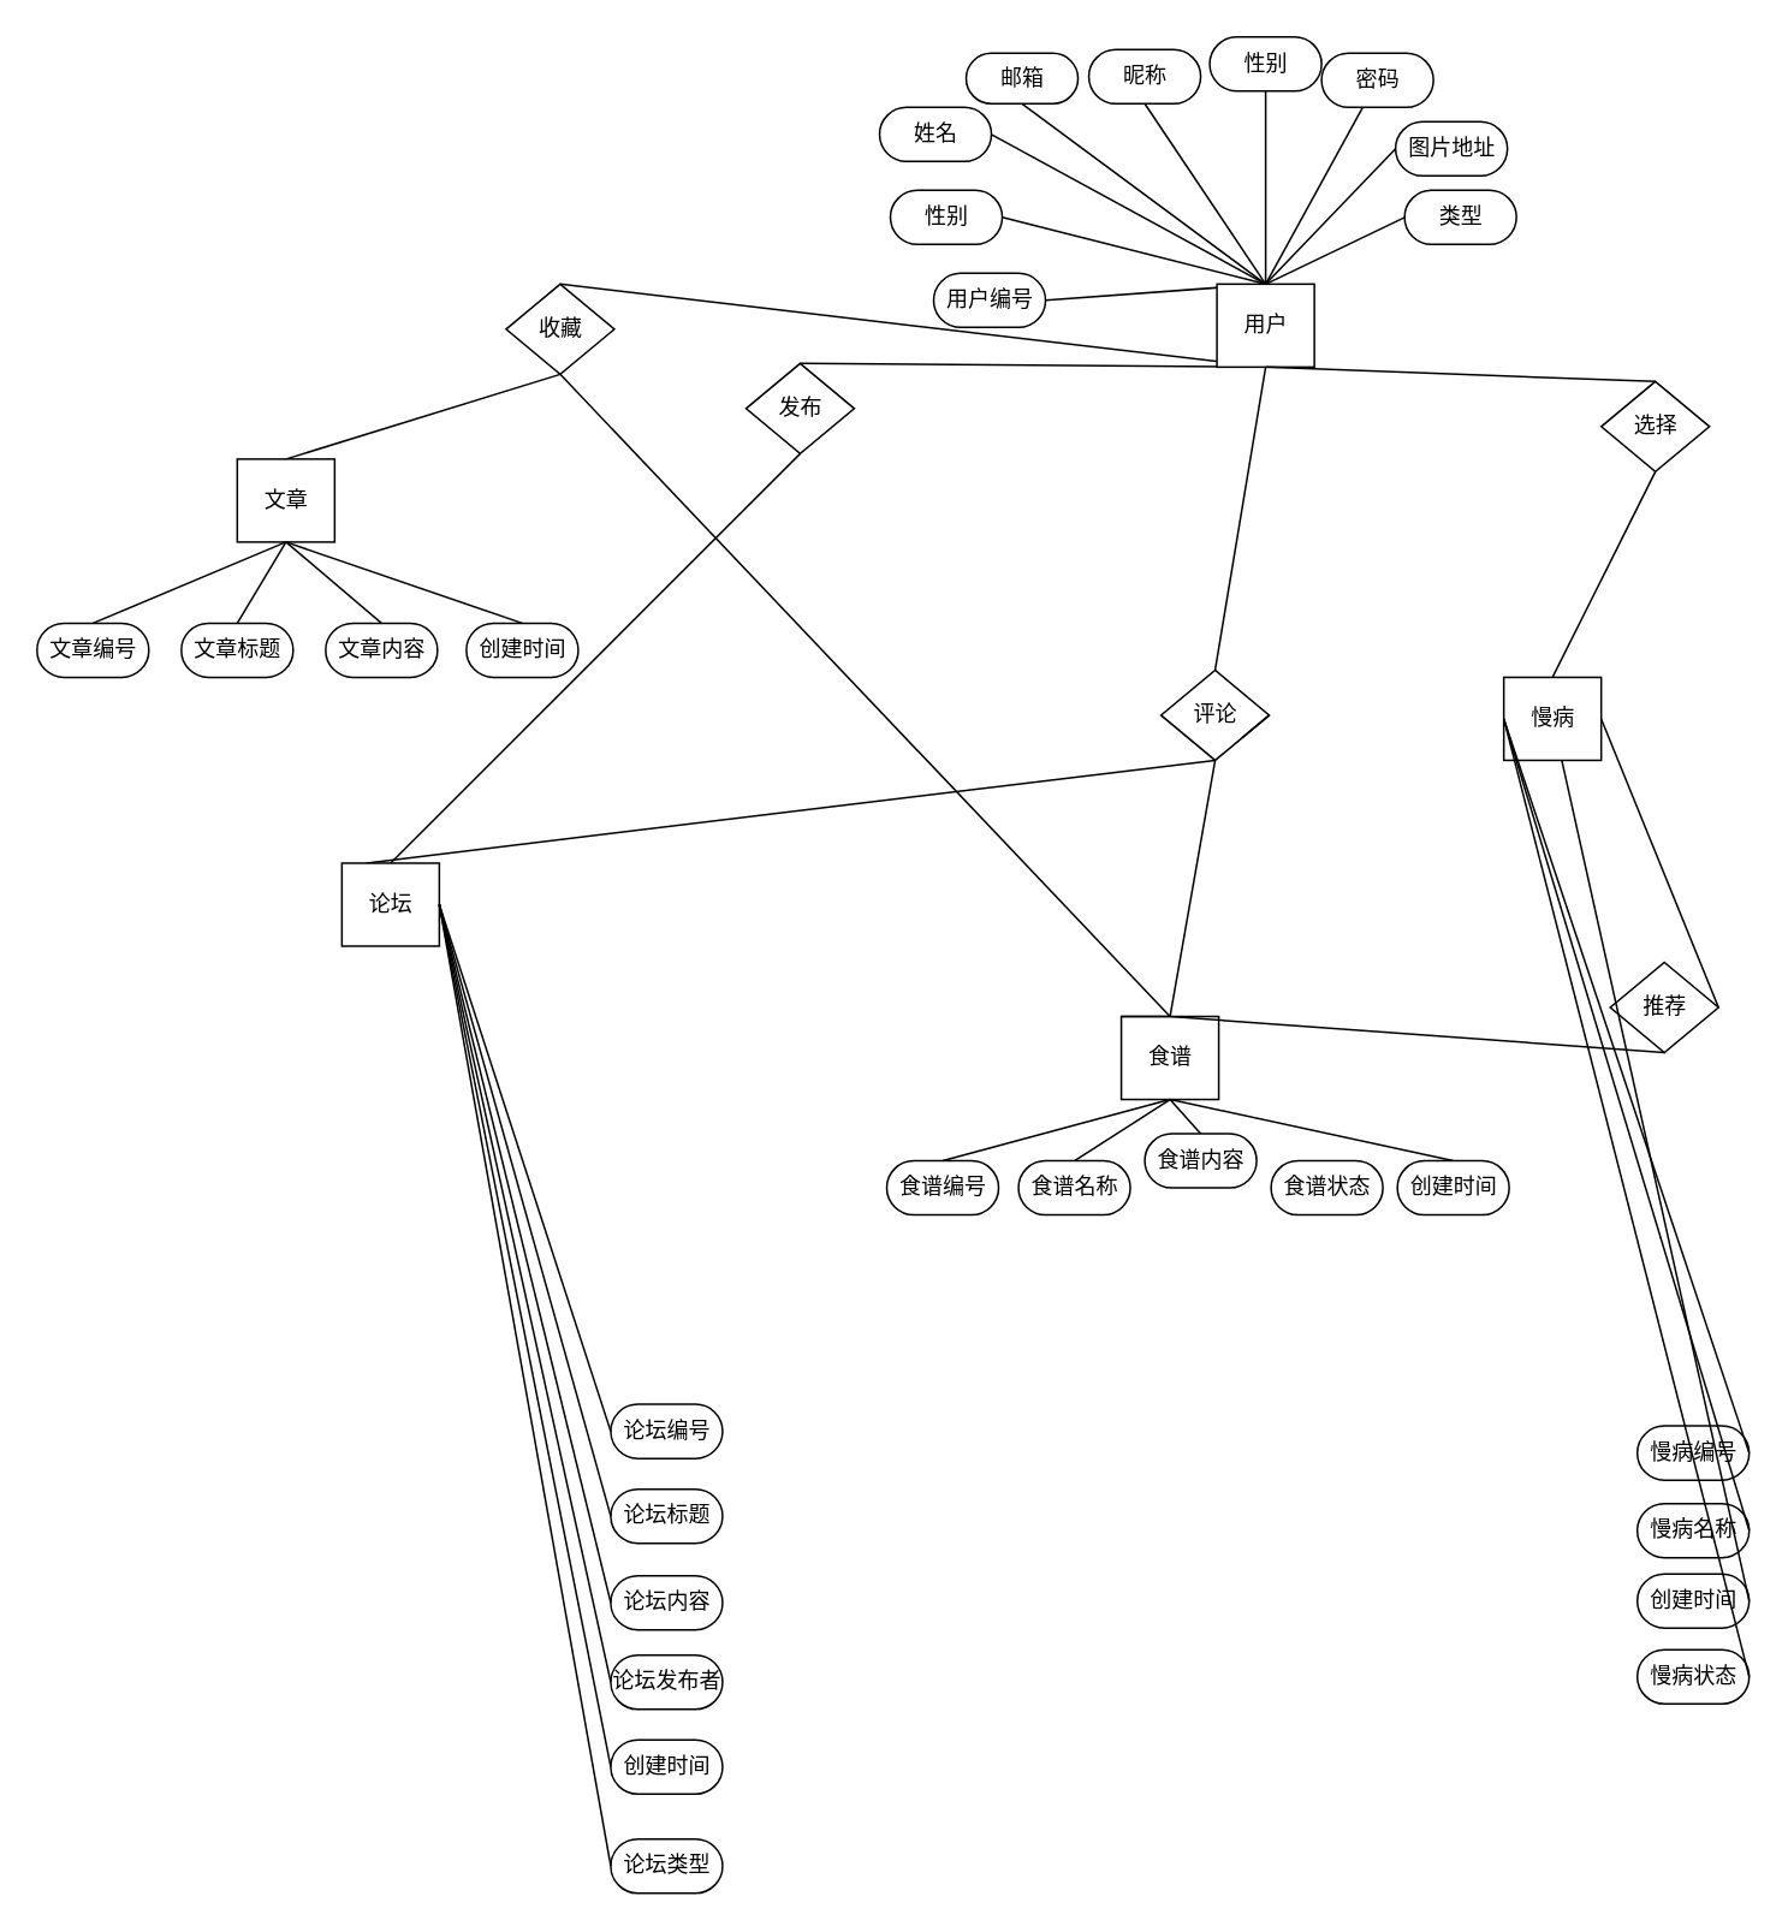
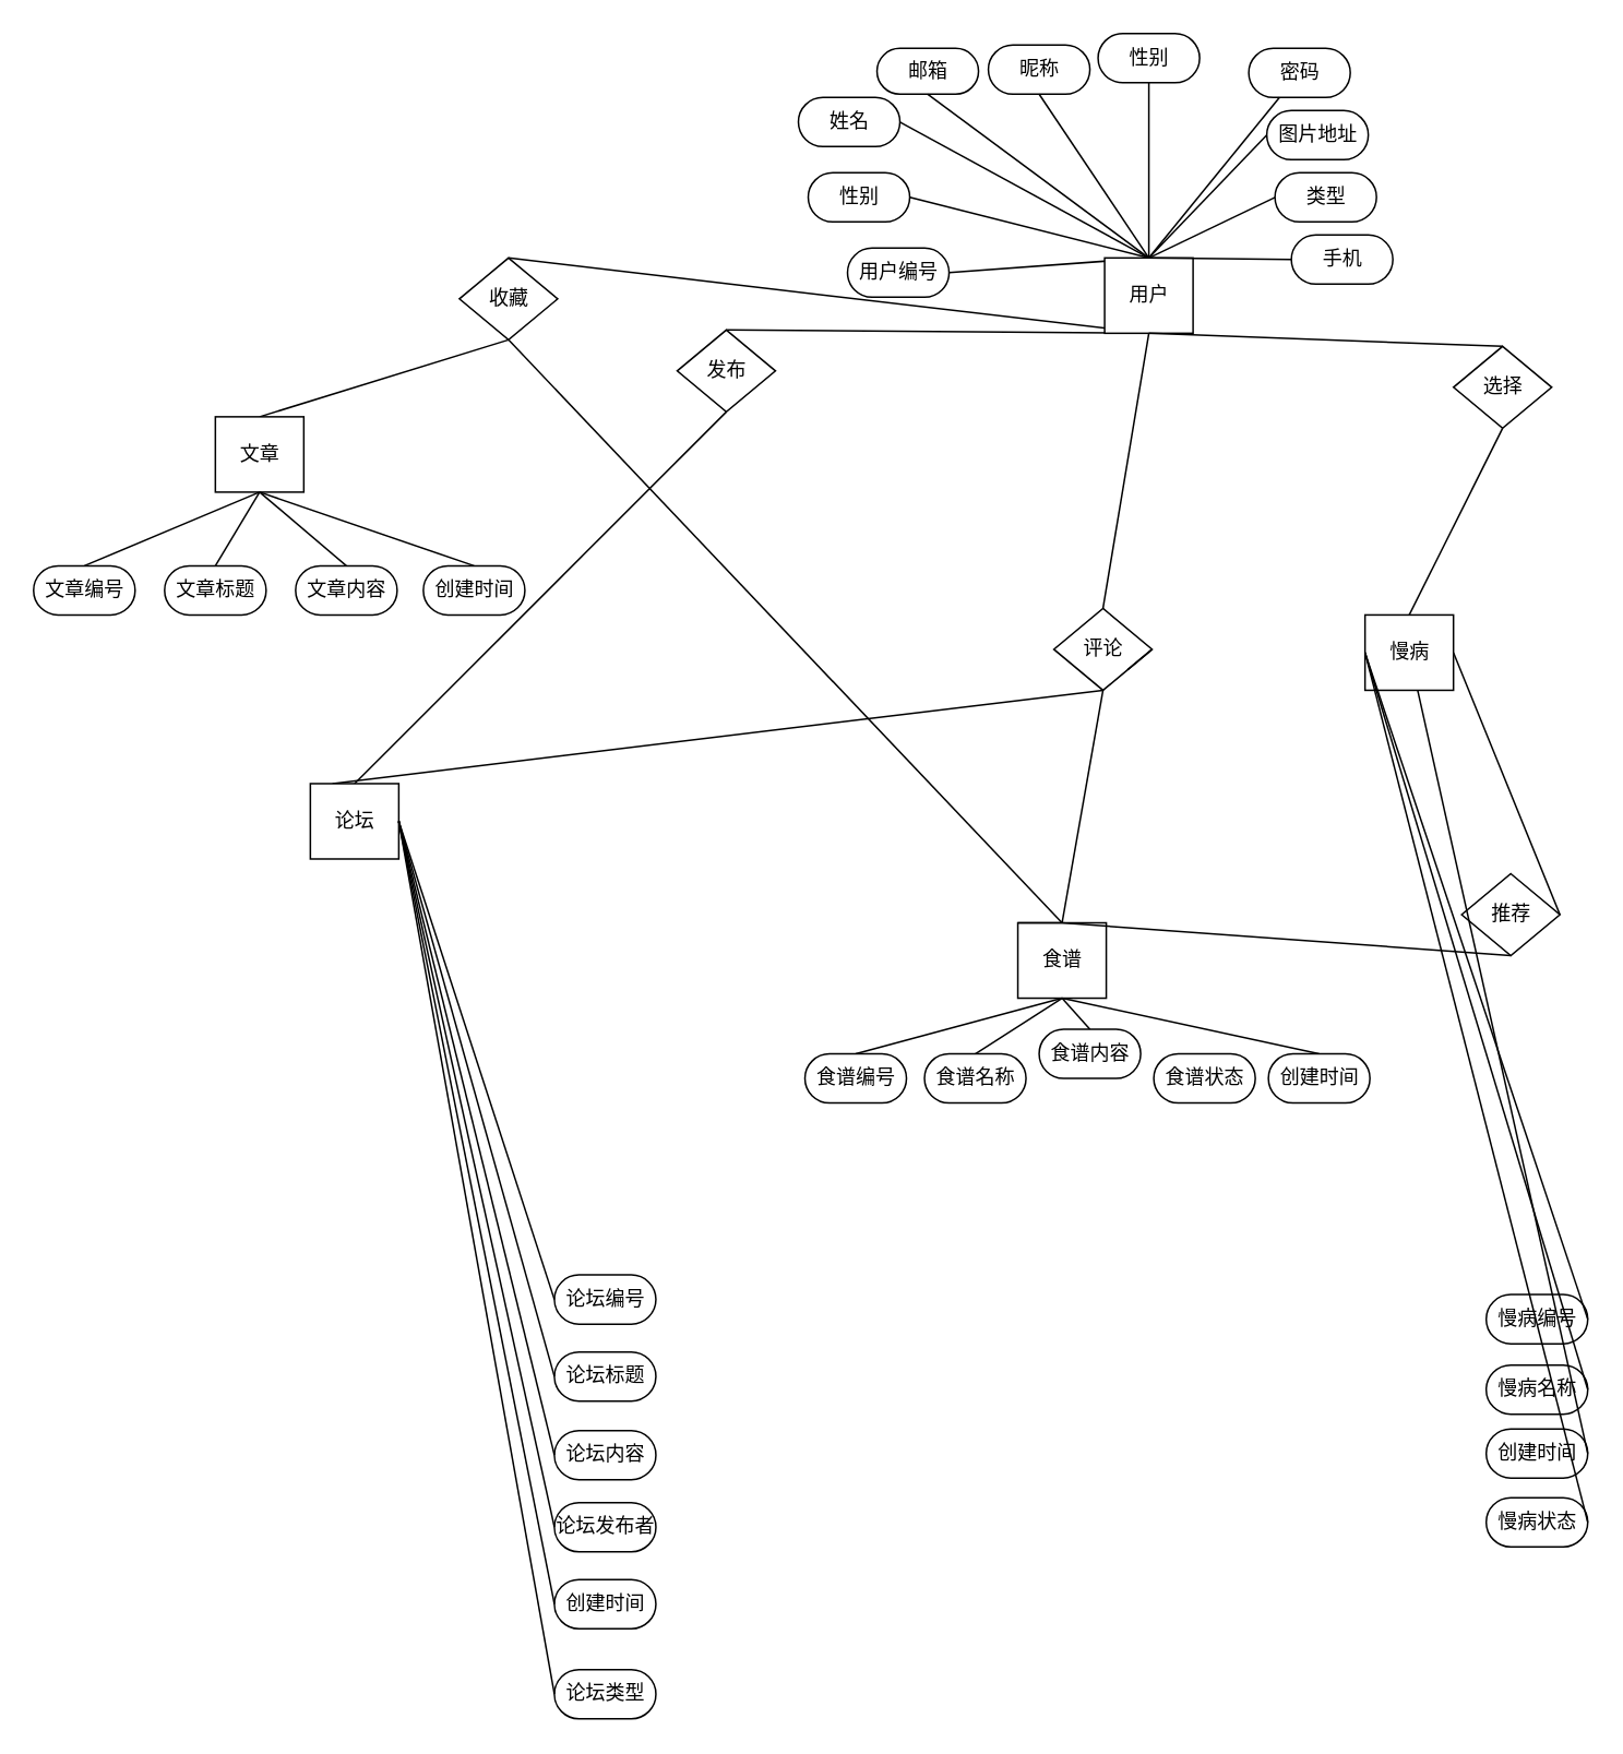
- <mxCell id="38" value="密码" style="html=1;dashed=0;whitespace=wrap;shape=mxgraph.dfd.start" vertex="1" parent="33"><mxGeometry x="245" y="9" width="62" height="30" as="geometry" /></mxCell>
+ <mxCell id="38" value="密码" style="html=1;dashed=0;whitespace=wrap;shape=mxgraph.dfd.start" vertex="1" parent="33"><mxGeometry x="275" y="9" width="62" height="30" as="geometry" /></mxCell>
+ <mxCell id="54" style="orthogonalLoop=1;jettySize=auto;html=1;entryX=0;entryY=0.5;entryDx=0;entryDy=0;entryPerimeter=0;rounded=1;endArrow=none;endFill=0;exitX=0.5;exitY=0;exitDx=0;exitDy=0;" edge="1" parent="33" source="36" target="42"><mxGeometry relative="1" as="geometry"><mxPoint x="180" y="136" as="sourcePoint" /><mxPoint x="160" y="228" as="targetPoint" /></mxGeometry></mxCell>
+ <mxCell id="42" value="手机" style="html=1;dashed=0;whitespace=wrap;shape=mxgraph.dfd.start" vertex="1" parent="33"><mxGeometry x="301" y="123" width="62" height="30" as="geometry" /></mxCell>
